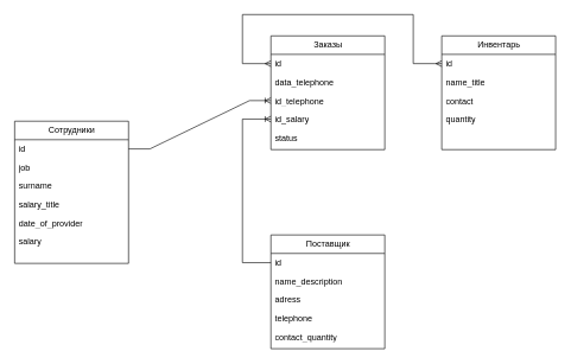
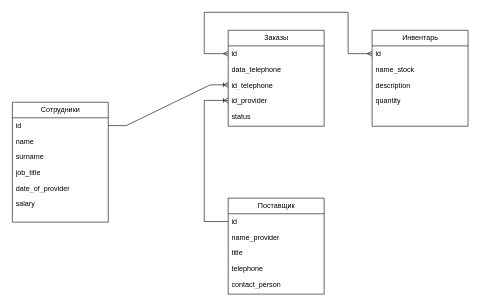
- <mxCell id="11" value="name_title" style="text;strokeColor=none;fillColor=none;align=left;verticalAlign=top;spacingLeft=4;spacingRight=4;overflow=hidden;rotatable=0;points=[[0,0.5],[1,0.5]];portConstraint=eastwest;whiteSpace=wrap;html=1;" vertex="1" parent="9"><mxGeometry y="52" width="160" height="26" as="geometry" /></mxCell>
+ <mxCell id="11" value="name_stock" style="text;strokeColor=none;fillColor=none;align=left;verticalAlign=top;spacingLeft=4;spacingRight=4;overflow=hidden;rotatable=0;points=[[0,0.5],[1,0.5]];portConstraint=eastwest;whiteSpace=wrap;html=1;" vertex="1" parent="9"><mxGeometry y="52" width="160" height="26" as="geometry" /></mxCell>
- <mxCell id="12" value="contact" style="text;strokeColor=none;fillColor=none;align=left;verticalAlign=top;spacingLeft=4;spacingRight=4;overflow=hidden;rotatable=0;points=[[0,0.5],[1,0.5]];portConstraint=eastwest;whiteSpace=wrap;html=1;" vertex="1" parent="9"><mxGeometry y="78" width="160" height="26" as="geometry" /></mxCell>
+ <mxCell id="12" value="description" style="text;strokeColor=none;fillColor=none;align=left;verticalAlign=top;spacingLeft=4;spacingRight=4;overflow=hidden;rotatable=0;points=[[0,0.5],[1,0.5]];portConstraint=eastwest;whiteSpace=wrap;html=1;" vertex="1" parent="9"><mxGeometry y="78" width="160" height="26" as="geometry" /></mxCell>
- <mxCell id="18" value="id_salary" style="text;strokeColor=none;fillColor=none;align=left;verticalAlign=top;spacingLeft=4;spacingRight=4;overflow=hidden;rotatable=0;points=[[0,0.5],[1,0.5]];portConstraint=eastwest;whiteSpace=wrap;html=1;" vertex="1" parent="14"><mxGeometry y="104" width="160" height="26" as="geometry" /></mxCell>
+ <mxCell id="18" value="id_provider" style="text;strokeColor=none;fillColor=none;align=left;verticalAlign=top;spacingLeft=4;spacingRight=4;overflow=hidden;rotatable=0;points=[[0,0.5],[1,0.5]];portConstraint=eastwest;whiteSpace=wrap;html=1;" vertex="1" parent="14"><mxGeometry y="104" width="160" height="26" as="geometry" /></mxCell>
- <mxCell id="4" value="job" style="text;strokeColor=none;fillColor=none;align=left;verticalAlign=top;spacingLeft=4;spacingRight=4;overflow=hidden;rotatable=0;points=[[0,0.5],[1,0.5]];portConstraint=eastwest;whiteSpace=wrap;html=1;" vertex="1" parent="2"><mxGeometry y="52" width="160" height="26" as="geometry" /></mxCell>
+ <mxCell id="4" value="name" style="text;strokeColor=none;fillColor=none;align=left;verticalAlign=top;spacingLeft=4;spacingRight=4;overflow=hidden;rotatable=0;points=[[0,0.5],[1,0.5]];portConstraint=eastwest;whiteSpace=wrap;html=1;" vertex="1" parent="2"><mxGeometry y="52" width="160" height="26" as="geometry" /></mxCell>
- <mxCell id="6" value="salary_title" style="text;strokeColor=none;fillColor=none;align=left;verticalAlign=top;spacingLeft=4;spacingRight=4;overflow=hidden;rotatable=0;points=[[0,0.5],[1,0.5]];portConstraint=eastwest;whiteSpace=wrap;html=1;" vertex="1" parent="2"><mxGeometry y="104" width="160" height="26" as="geometry" /></mxCell>
+ <mxCell id="6" value="job_title" style="text;strokeColor=none;fillColor=none;align=left;verticalAlign=top;spacingLeft=4;spacingRight=4;overflow=hidden;rotatable=0;points=[[0,0.5],[1,0.5]];portConstraint=eastwest;whiteSpace=wrap;html=1;" vertex="1" parent="2"><mxGeometry y="104" width="160" height="26" as="geometry" /></mxCell>
- <mxCell id="22" value="name_description" style="text;strokeColor=none;fillColor=none;align=left;verticalAlign=top;spacingLeft=4;spacingRight=4;overflow=hidden;rotatable=0;points=[[0,0.5],[1,0.5]];portConstraint=eastwest;whiteSpace=wrap;html=1;" vertex="1" parent="20"><mxGeometry y="52" width="160" height="26" as="geometry" /></mxCell>
+ <mxCell id="22" value="name_provider" style="text;strokeColor=none;fillColor=none;align=left;verticalAlign=top;spacingLeft=4;spacingRight=4;overflow=hidden;rotatable=0;points=[[0,0.5],[1,0.5]];portConstraint=eastwest;whiteSpace=wrap;html=1;" vertex="1" parent="20"><mxGeometry y="52" width="160" height="26" as="geometry" /></mxCell>
- <mxCell id="23" value="adress" style="text;strokeColor=none;fillColor=none;align=left;verticalAlign=top;spacingLeft=4;spacingRight=4;overflow=hidden;rotatable=0;points=[[0,0.5],[1,0.5]];portConstraint=eastwest;whiteSpace=wrap;html=1;" vertex="1" parent="20"><mxGeometry y="78" width="160" height="26" as="geometry" /></mxCell>
+ <mxCell id="23" value="title" style="text;strokeColor=none;fillColor=none;align=left;verticalAlign=top;spacingLeft=4;spacingRight=4;overflow=hidden;rotatable=0;points=[[0,0.5],[1,0.5]];portConstraint=eastwest;whiteSpace=wrap;html=1;" vertex="1" parent="20"><mxGeometry y="78" width="160" height="26" as="geometry" /></mxCell>
- <mxCell id="25" value="contact_quantity" style="text;strokeColor=none;fillColor=none;align=left;verticalAlign=top;spacingLeft=4;spacingRight=4;overflow=hidden;rotatable=0;points=[[0,0.5],[1,0.5]];portConstraint=eastwest;whiteSpace=wrap;html=1;" vertex="1" parent="20"><mxGeometry y="130" width="160" height="30" as="geometry" /></mxCell>
+ <mxCell id="25" value="contact_person" style="text;strokeColor=none;fillColor=none;align=left;verticalAlign=top;spacingLeft=4;spacingRight=4;overflow=hidden;rotatable=0;points=[[0,0.5],[1,0.5]];portConstraint=eastwest;whiteSpace=wrap;html=1;" vertex="1" parent="20"><mxGeometry y="130" width="160" height="30" as="geometry" /></mxCell>
